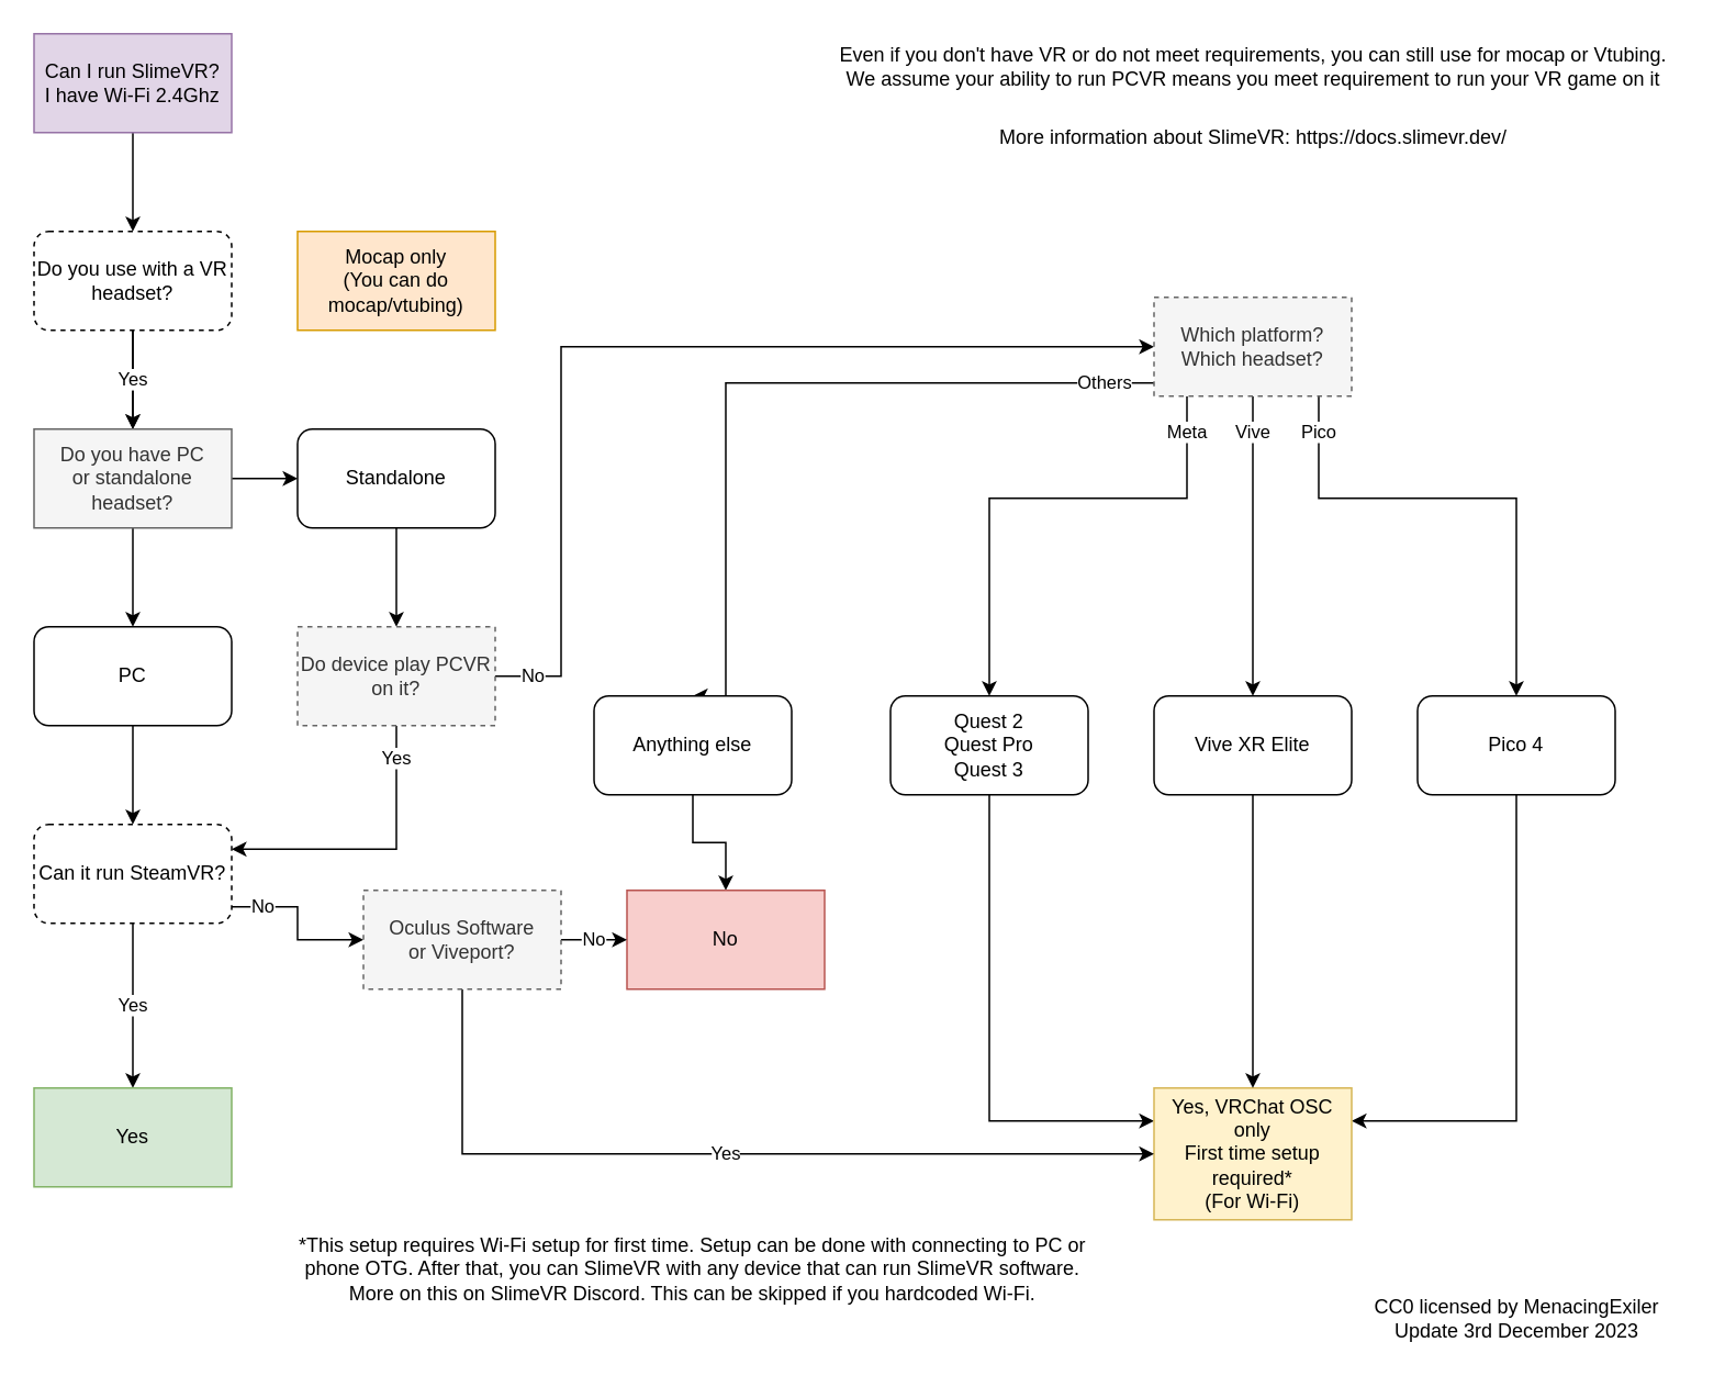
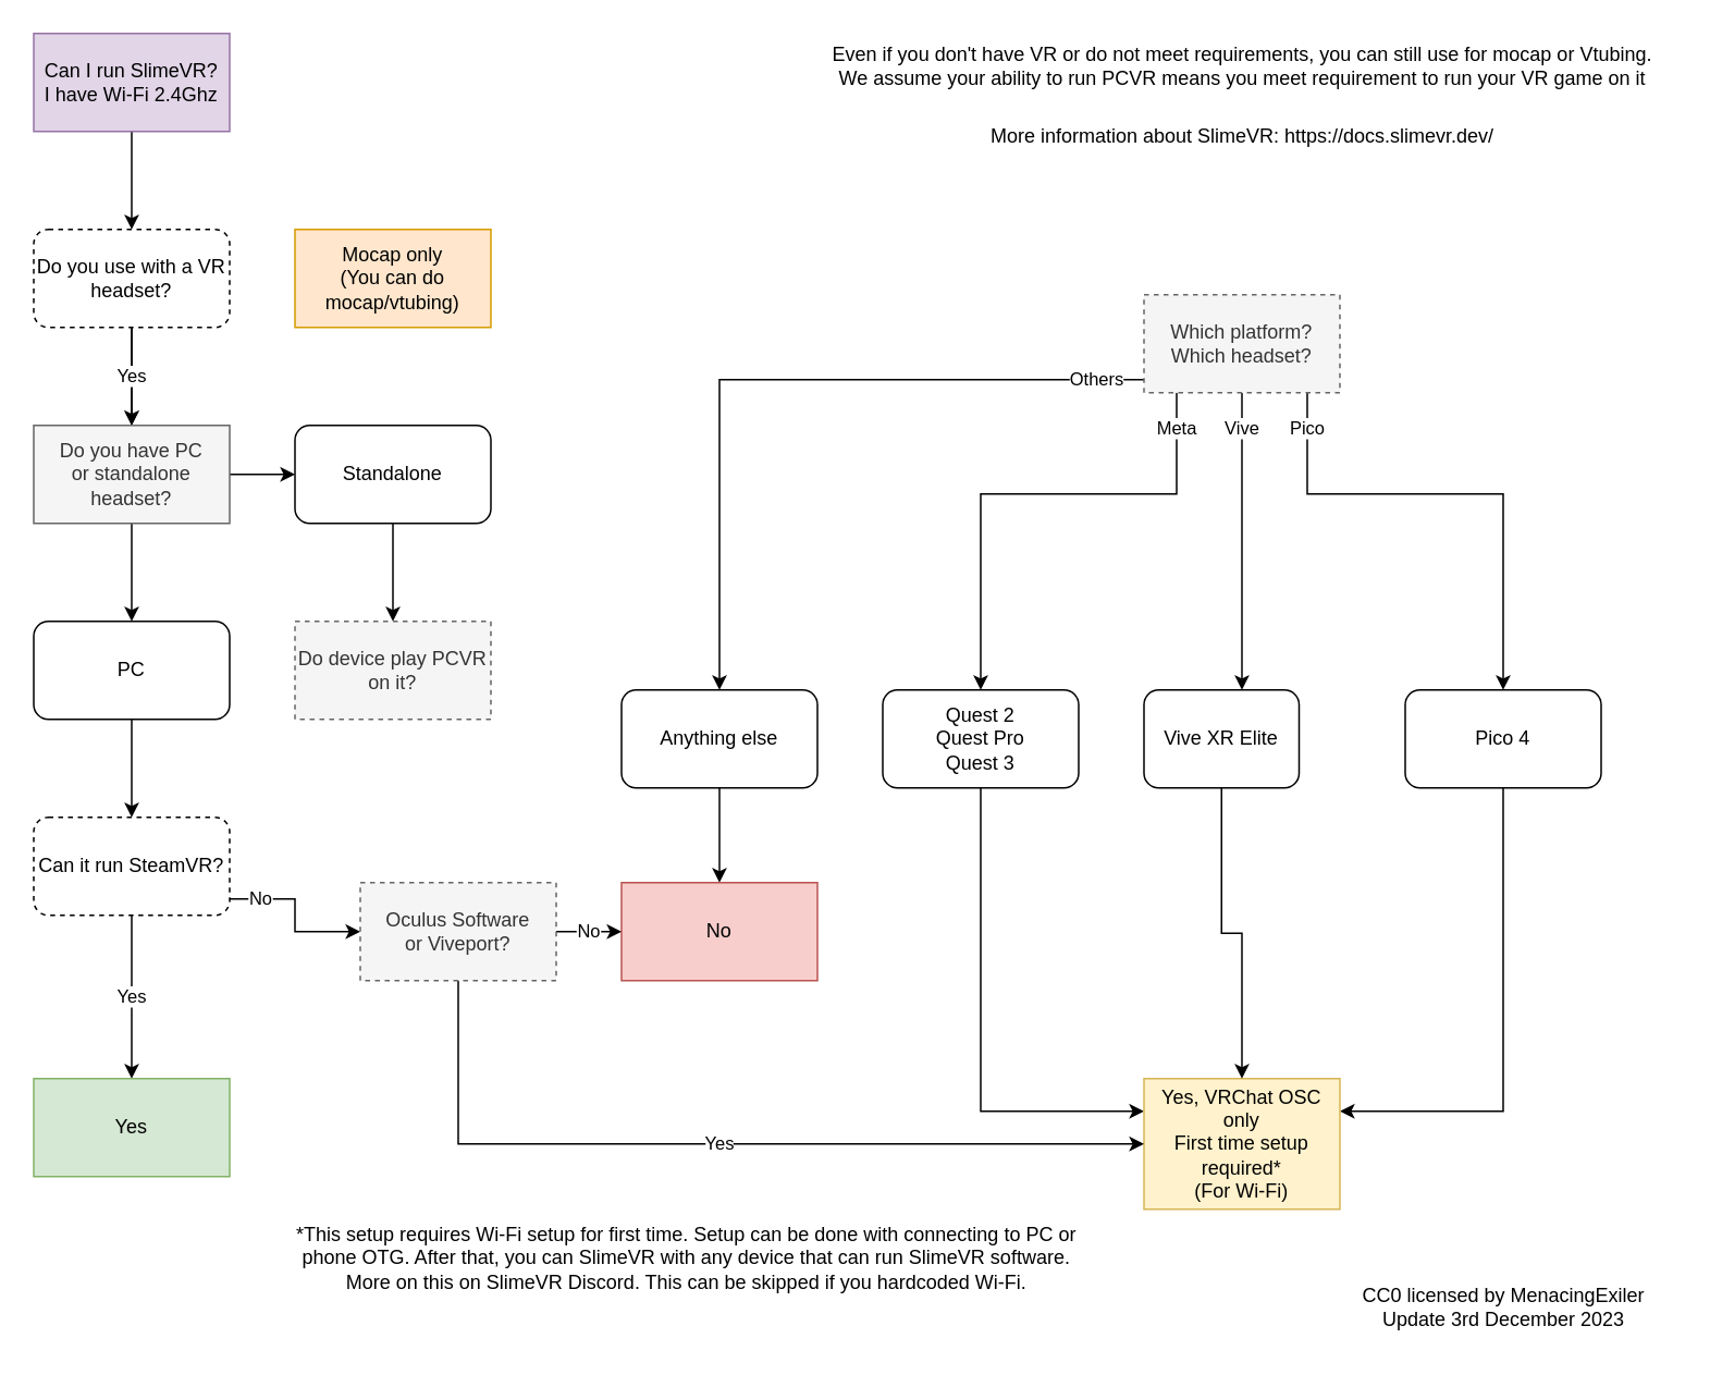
- <mxCell id="19" value="No" style="edgeStyle=orthogonalEdgeStyle;rounded=0;orthogonalLoop=1;jettySize=auto;html=1;entryX=0;entryY=0.5;entryDx=0;entryDy=0;" parent="1" source="21" target="26" edge="1"><mxGeometry x="-0.923" relative="1" as="geometry"><Array as="points"><mxPoint x="340" y="410" /><mxPoint x="340" y="210" /></Array><mxPoint as="offset" /></mxGeometry></mxCell>
- <mxCell id="28" value="Anything else" style="rounded=1;whiteSpace=wrap;html=1;" parent="1" vertex="1"><mxGeometry x="360" y="422" width="120" height="60" as="geometry" /></mxCell>
+ <mxCell id="28" value="Anything else" style="rounded=1;whiteSpace=wrap;html=1;" parent="1" vertex="1"><mxGeometry x="380" y="422" width="120" height="60" as="geometry" /></mxCell>
- <mxCell id="43" value="Vive XR Elite" style="rounded=1;whiteSpace=wrap;html=1;" parent="1" vertex="1"><mxGeometry x="700" y="422" width="120" height="60" as="geometry" /></mxCell>
+ <mxCell id="43" value="Vive XR Elite" style="rounded=1;whiteSpace=wrap;html=1;" parent="1" vertex="1"><mxGeometry x="700" y="422" width="95" height="60" as="geometry" /></mxCell>
- <mxCell id="20" value="Yes" style="edgeStyle=orthogonalEdgeStyle;rounded=0;orthogonalLoop=1;jettySize=auto;html=1;entryX=1;entryY=0.25;entryDx=0;entryDy=0;" parent="1" source="21" target="17" edge="1"><mxGeometry x="-0.771" relative="1" as="geometry"><Array as="points"><mxPoint x="240" y="515" /></Array><mxPoint as="offset" /></mxGeometry></mxCell>
